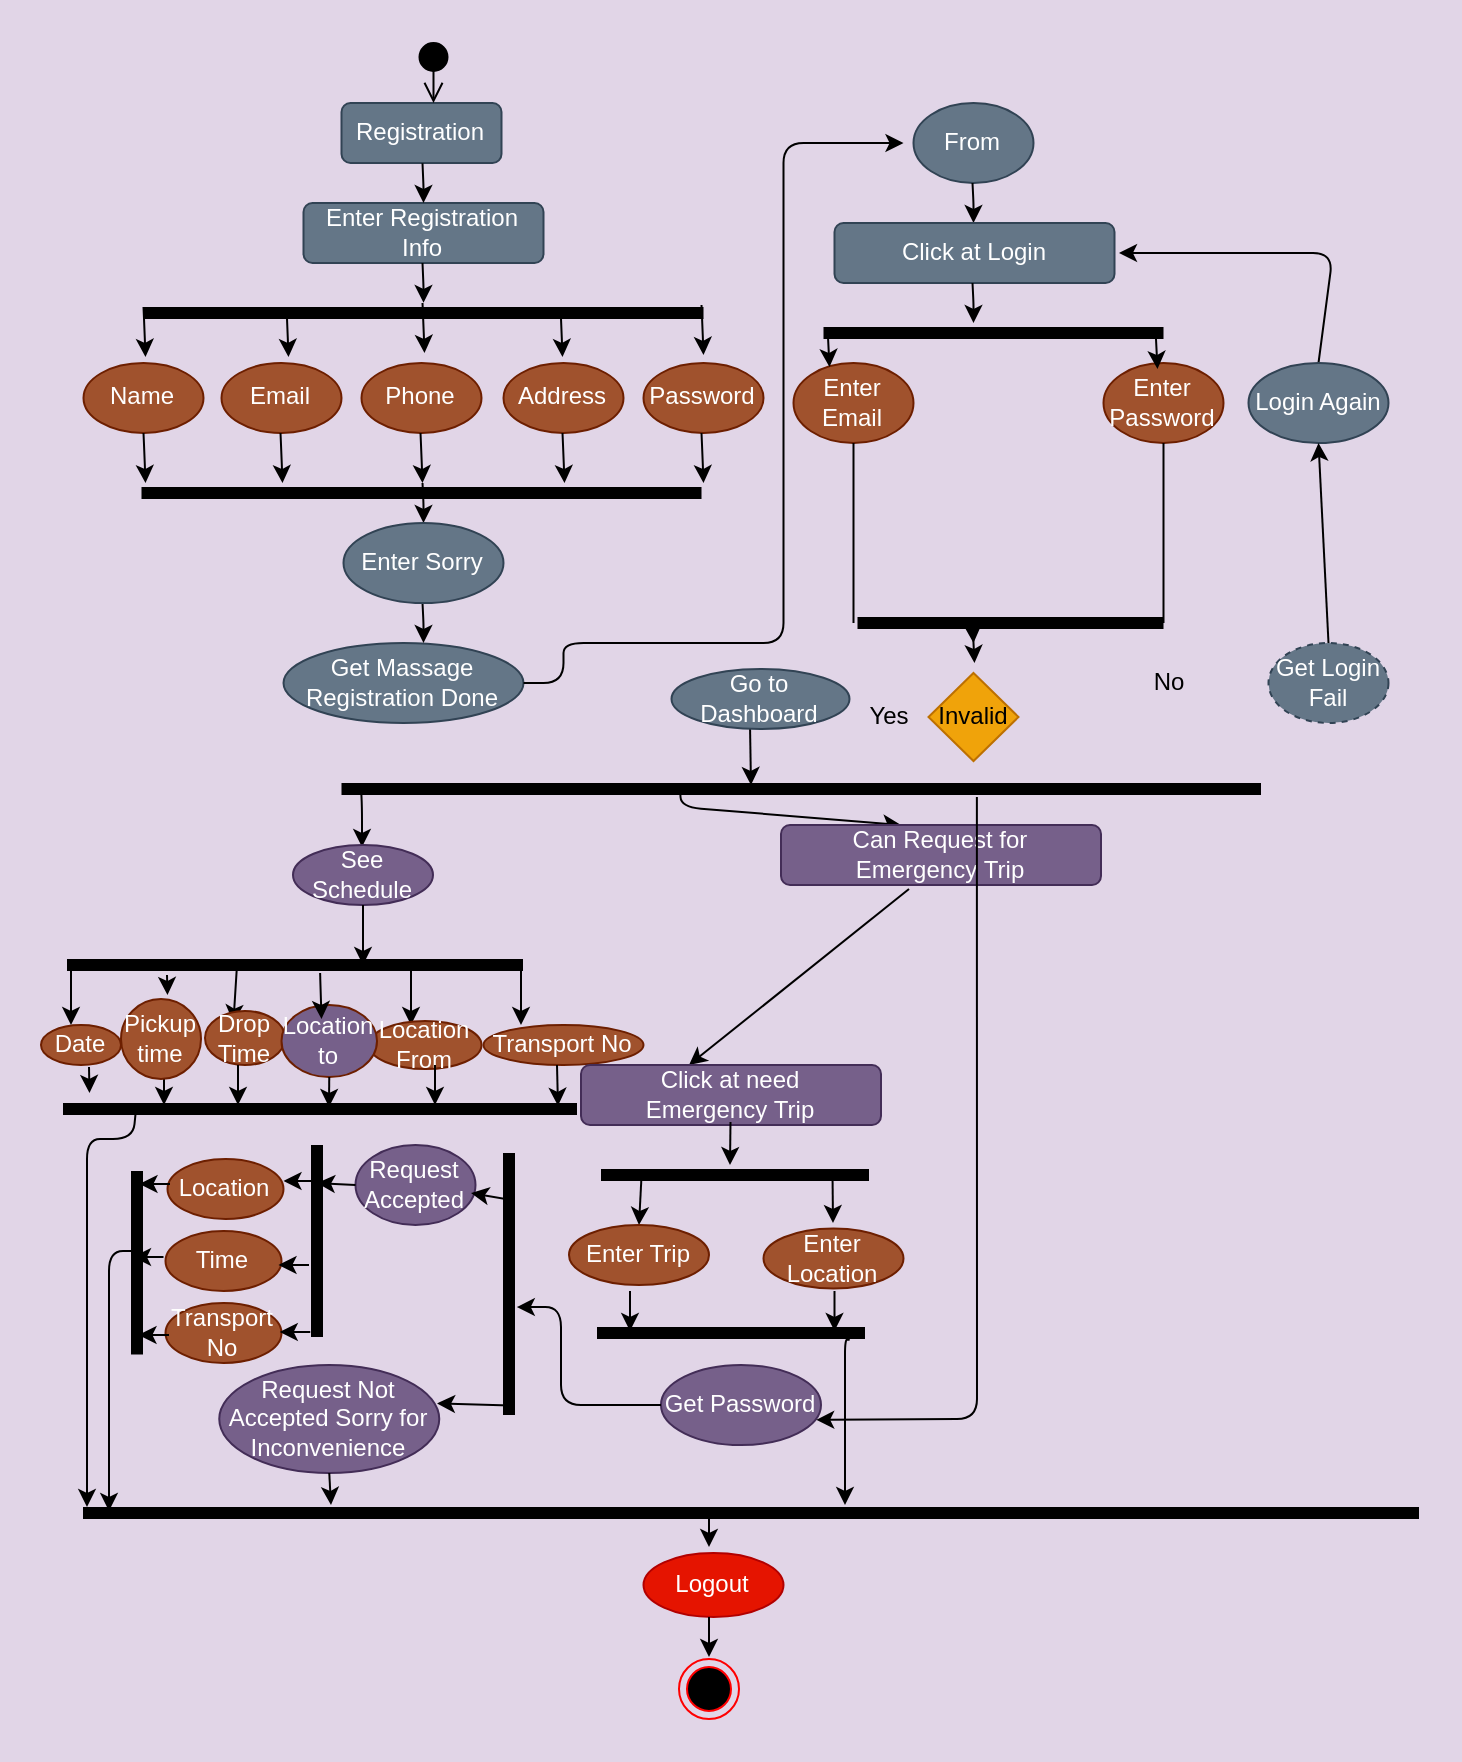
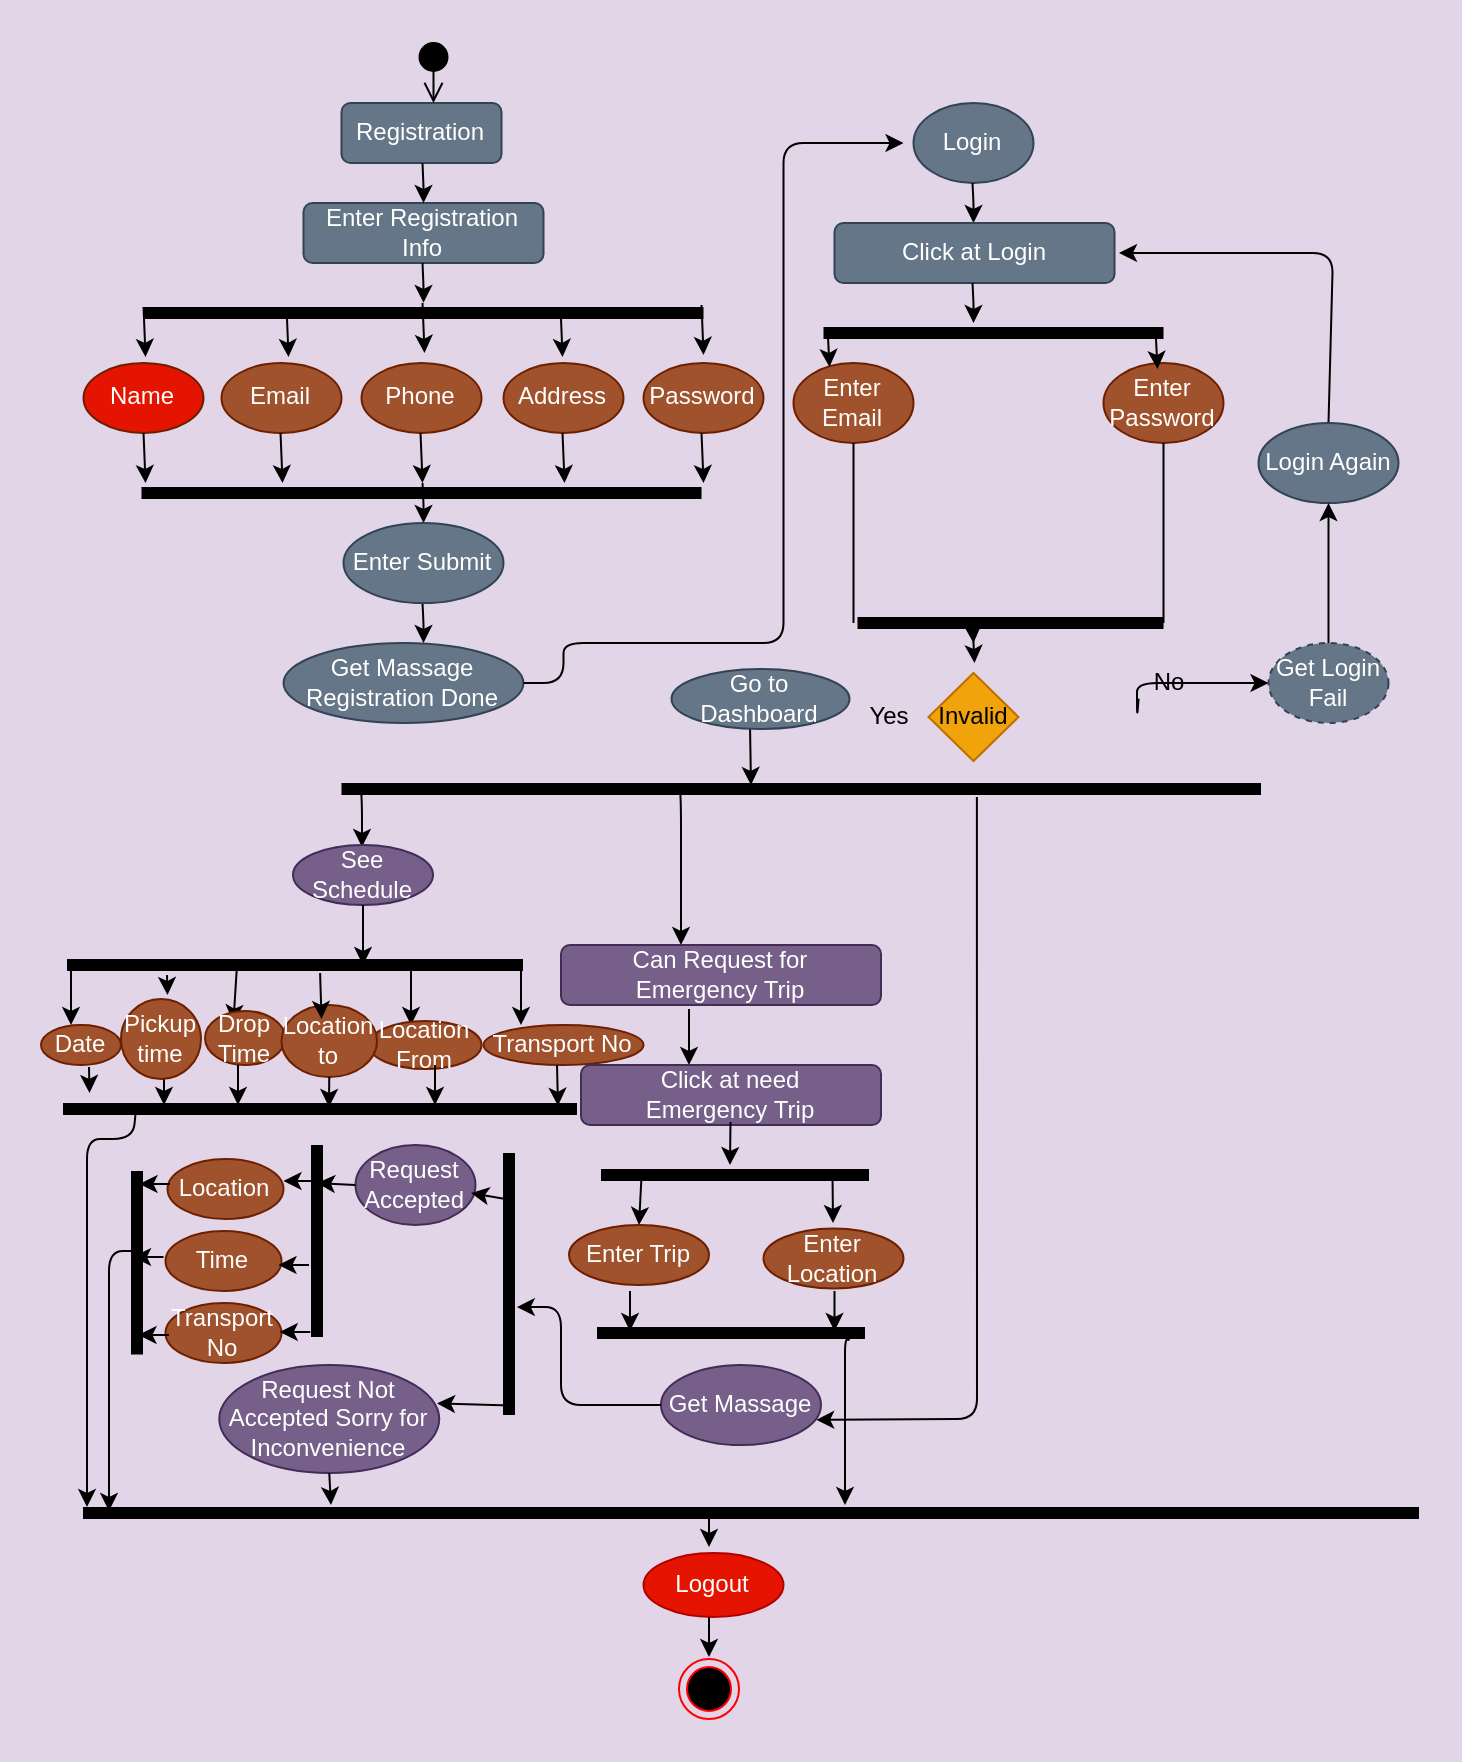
- <mxCell id="43" value="From" style="ellipse;whiteSpace=wrap;html=1;fillColor=#647687;strokeColor=#314354;fontColor=#ffffff;" parent="1" vertex="1"><mxGeometry x="456.25" y="51" width="60" height="40" as="geometry" /></mxCell>
+ <mxCell id="43" value="Login" style="ellipse;whiteSpace=wrap;html=1;fillColor=#647687;strokeColor=#314354;fontColor=#ffffff;" parent="1" vertex="1"><mxGeometry x="456.25" y="51" width="60" height="40" as="geometry" /></mxCell>
- <mxCell id="66" value="Name" style="ellipse;whiteSpace=wrap;html=1;fillColor=#a0522d;strokeColor=#6D1F00;fontColor=#ffffff;" parent="1" vertex="1"><mxGeometry x="41.25" y="181.004" width="60" height="34.976" as="geometry" /></mxCell>
+ <mxCell id="66" value="Name" style="ellipse;whiteSpace=wrap;html=1;fillColor=#e51400;strokeColor=#6D1F00;fontColor=#ffffff;" parent="1" vertex="1"><mxGeometry x="41.25" y="181.004" width="60" height="34.976" as="geometry" /></mxCell>
- <mxCell id="60" value="Login Again" style="ellipse;whiteSpace=wrap;html=1;fillColor=#647687;strokeColor=#314354;fontColor=#ffffff;" parent="1" vertex="1"><mxGeometry x="623.75" y="181" width="70" height="40" as="geometry" /></mxCell>
+ <mxCell id="60" value="Login Again" style="ellipse;whiteSpace=wrap;html=1;fillColor=#647687;strokeColor=#314354;fontColor=#ffffff;" parent="1" vertex="1"><mxGeometry x="628.75" y="211" width="70" height="40" as="geometry" /></mxCell>
- <mxCell id="41" value="Enter Sorry" style="ellipse;whiteSpace=wrap;html=1;fillColor=#647687;strokeColor=#314354;fontColor=#ffffff;" parent="1" vertex="1"><mxGeometry x="171.25" y="261" width="80" height="40" as="geometry" /></mxCell>
+ <mxCell id="41" value="Enter Submit" style="ellipse;whiteSpace=wrap;html=1;fillColor=#647687;strokeColor=#314354;fontColor=#ffffff;" parent="1" vertex="1"><mxGeometry x="171.25" y="261" width="80" height="40" as="geometry" /></mxCell>
+ <mxCell id="58" value="" style="endArrow=classic;html=1;entryX=0;entryY=0.5;entryDx=0;entryDy=0;exitX=-0.015;exitY=0.89;exitDx=0;exitDy=0;exitPerimeter=0;" parent="1" source="56" target="57" edge="1"><mxGeometry x="21.25" y="51" width="50" height="50" as="geometry"><mxPoint x="510" y="351" as="sourcePoint" /><mxPoint x="601.25" y="353" as="targetPoint" /><Array as="points"><mxPoint x="568" y="359" /><mxPoint x="568" y="341" /></Array></mxGeometry></mxCell>
- <mxCell id="24" value="Can Request for Emergency&amp;nbsp;Trip" style="rounded=1;whiteSpace=wrap;html=1;fillColor=#76608a;strokeColor=#432D57;fontColor=#ffffff;" parent="1" vertex="1"><mxGeometry x="390" y="412" width="160" height="30" as="geometry" /></mxCell>
+ <mxCell id="24" value="Can Request for Emergency&amp;nbsp;Trip" style="rounded=1;whiteSpace=wrap;html=1;fillColor=#76608a;strokeColor=#432D57;fontColor=#ffffff;" parent="1" vertex="1"><mxGeometry x="280" y="472" width="160" height="30" as="geometry" /></mxCell>
- <mxCell id="110" value="Location&lt;br&gt;to" style="ellipse;whiteSpace=wrap;html=1;fillColor=#76608a;strokeColor=#6D1F00;fontColor=#ffffff;" parent="1" vertex="1"><mxGeometry x="140.25" y="502" width="47.75" height="36" as="geometry" /></mxCell>
+ <mxCell id="110" value="Location&lt;br&gt;to" style="ellipse;whiteSpace=wrap;html=1;fillColor=#a0522d;strokeColor=#6D1F00;fontColor=#ffffff;" parent="1" vertex="1"><mxGeometry x="140.25" y="502" width="47.75" height="36" as="geometry" /></mxCell>
- <mxCell id="23" value="Get Password" style="ellipse;whiteSpace=wrap;html=1;fillColor=#76608a;strokeColor=#432D57;fontColor=#ffffff;" parent="1" vertex="1"><mxGeometry x="330" y="682" width="80" height="40" as="geometry" /></mxCell>
+ <mxCell id="23" value="Get Massage" style="ellipse;whiteSpace=wrap;html=1;fillColor=#76608a;strokeColor=#432D57;fontColor=#ffffff;" parent="1" vertex="1"><mxGeometry x="330" y="682" width="80" height="40" as="geometry" /></mxCell>
